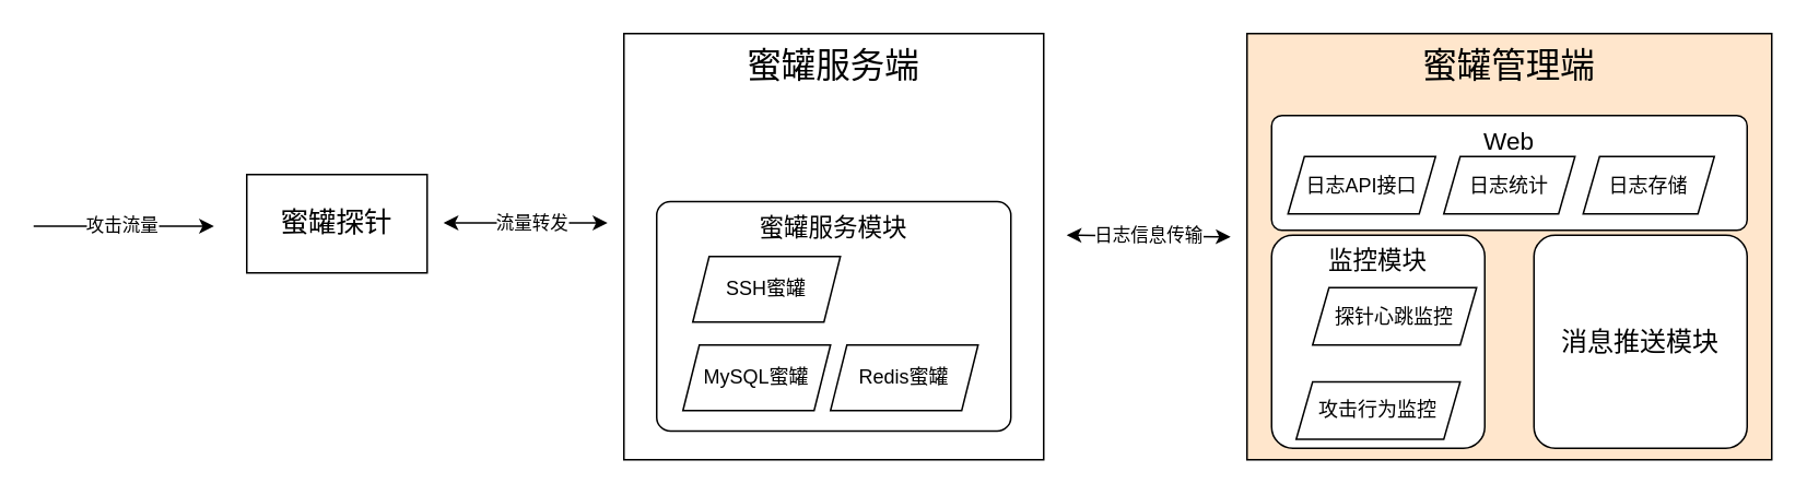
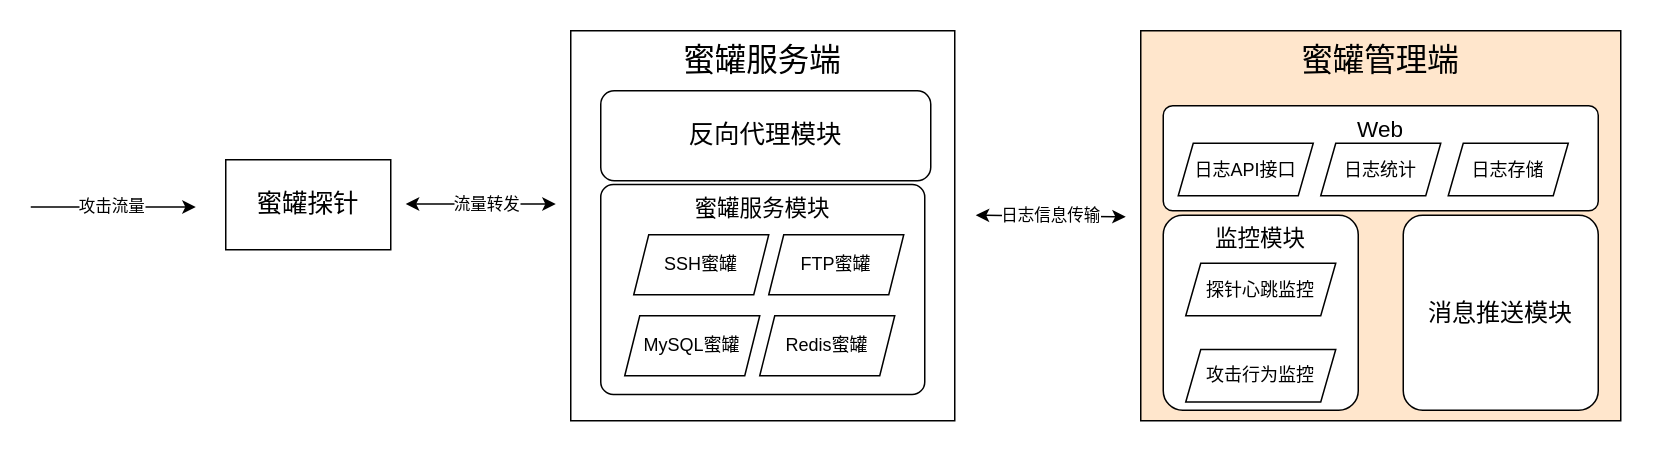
+ <mxCell id="4" value="&lt;font style=&quot;font-size: 17px;&quot;&gt;反向代理模块&lt;/font&gt;" style="rounded=1;whiteSpace=wrap;html=1;verticalAlign=middle;" vertex="1" parent="1"><mxGeometry x="400" y="60" width="220" height="60" as="geometry" /></mxCell>
+ <mxCell id="16" value="FTP蜜罐" style="shape=parallelogram;perimeter=parallelogramPerimeter;whiteSpace=wrap;html=1;fixedSize=1;size=10;" vertex="1" parent="1"><mxGeometry x="512" y="156" width="90" height="40" as="geometry" /></mxCell>
- <mxCell id="13" value="探针心跳监控" style="shape=parallelogram;perimeter=parallelogramPerimeter;whiteSpace=wrap;html=1;fixedSize=1;size=10;" vertex="1" parent="1"><mxGeometry x="800" y="175" width="100" height="35" as="geometry" /></mxCell>
+ <mxCell id="13" value="探针心跳监控" style="shape=parallelogram;perimeter=parallelogramPerimeter;whiteSpace=wrap;html=1;fixedSize=1;size=10;" vertex="1" parent="1"><mxGeometry x="790" y="175" width="100" height="35" as="geometry" /></mxCell>
